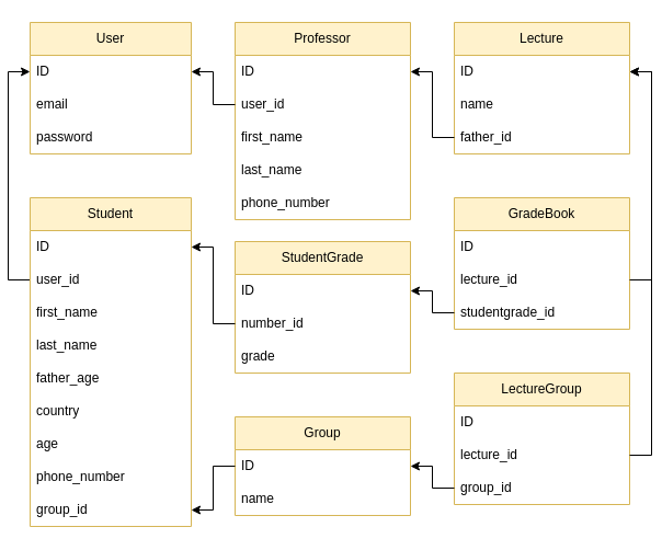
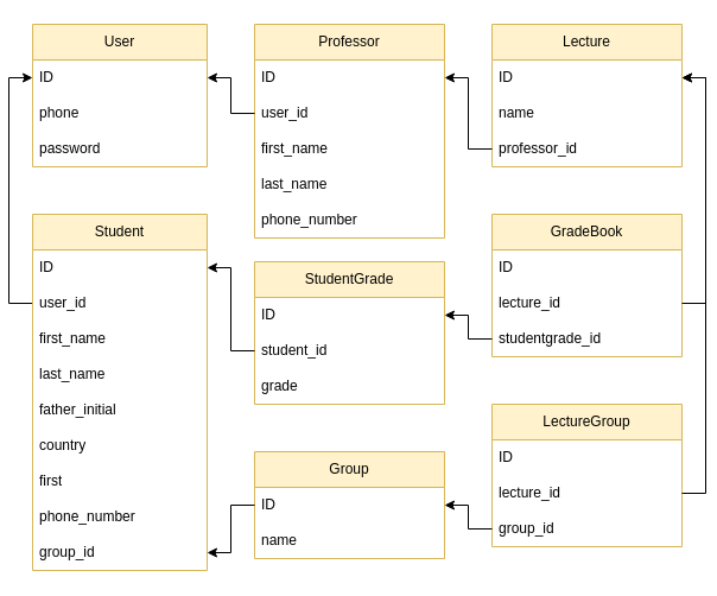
- <mxCell id="44" value="email" style="text;align=left;verticalAlign=middle;spacingLeft=4;spacingRight=4;overflow=hidden;points=[[0,0.5],[1,0.5]];portConstraint=eastwest;rotatable=0;whiteSpace=wrap;html=1;" vertex="1" parent="42"><mxGeometry y="60" width="147" height="30" as="geometry" /></mxCell>
+ <mxCell id="44" value="phone" style="text;align=left;verticalAlign=middle;spacingLeft=4;spacingRight=4;overflow=hidden;points=[[0,0.5],[1,0.5]];portConstraint=eastwest;rotatable=0;whiteSpace=wrap;html=1;" vertex="1" parent="42"><mxGeometry y="60" width="147" height="30" as="geometry" /></mxCell>
- <mxCell id="19" value="father_id" style="text;align=left;verticalAlign=middle;spacingLeft=4;spacingRight=4;overflow=hidden;points=[[0,0.5],[1,0.5]];portConstraint=eastwest;rotatable=0;whiteSpace=wrap;html=1;" vertex="1" parent="16"><mxGeometry y="90" width="160" height="30" as="geometry" /></mxCell>
+ <mxCell id="19" value="professor_id" style="text;align=left;verticalAlign=middle;spacingLeft=4;spacingRight=4;overflow=hidden;points=[[0,0.5],[1,0.5]];portConstraint=eastwest;rotatable=0;whiteSpace=wrap;html=1;" vertex="1" parent="16"><mxGeometry y="90" width="160" height="30" as="geometry" /></mxCell>
- <mxCell id="28" value="number_id" style="text;align=left;verticalAlign=middle;spacingLeft=4;spacingRight=4;overflow=hidden;points=[[0,0.5],[1,0.5]];portConstraint=eastwest;rotatable=0;whiteSpace=wrap;html=1;" vertex="1" parent="26"><mxGeometry y="60" width="160" height="30" as="geometry" /></mxCell>
+ <mxCell id="28" value="student_id" style="text;align=left;verticalAlign=middle;spacingLeft=4;spacingRight=4;overflow=hidden;points=[[0,0.5],[1,0.5]];portConstraint=eastwest;rotatable=0;whiteSpace=wrap;html=1;" vertex="1" parent="26"><mxGeometry y="60" width="160" height="30" as="geometry" /></mxCell>
- <mxCell id="8" value="father_age" style="text;align=left;verticalAlign=middle;spacingLeft=4;spacingRight=4;overflow=hidden;points=[[0,0.5],[1,0.5]];portConstraint=eastwest;rotatable=0;whiteSpace=wrap;html=1;" vertex="1" parent="3"><mxGeometry y="150" width="147" height="30" as="geometry" /></mxCell>
+ <mxCell id="8" value="father_initial" style="text;align=left;verticalAlign=middle;spacingLeft=4;spacingRight=4;overflow=hidden;points=[[0,0.5],[1,0.5]];portConstraint=eastwest;rotatable=0;whiteSpace=wrap;html=1;" vertex="1" parent="3"><mxGeometry y="150" width="147" height="30" as="geometry" /></mxCell>
- <mxCell id="10" value="age" style="text;align=left;verticalAlign=middle;spacingLeft=4;spacingRight=4;overflow=hidden;points=[[0,0.5],[1,0.5]];portConstraint=eastwest;rotatable=0;whiteSpace=wrap;html=1;" vertex="1" parent="3"><mxGeometry y="210" width="147" height="30" as="geometry" /></mxCell>
+ <mxCell id="10" value="first" style="text;align=left;verticalAlign=middle;spacingLeft=4;spacingRight=4;overflow=hidden;points=[[0,0.5],[1,0.5]];portConstraint=eastwest;rotatable=0;whiteSpace=wrap;html=1;" vertex="1" parent="3"><mxGeometry y="210" width="147" height="30" as="geometry" /></mxCell>
